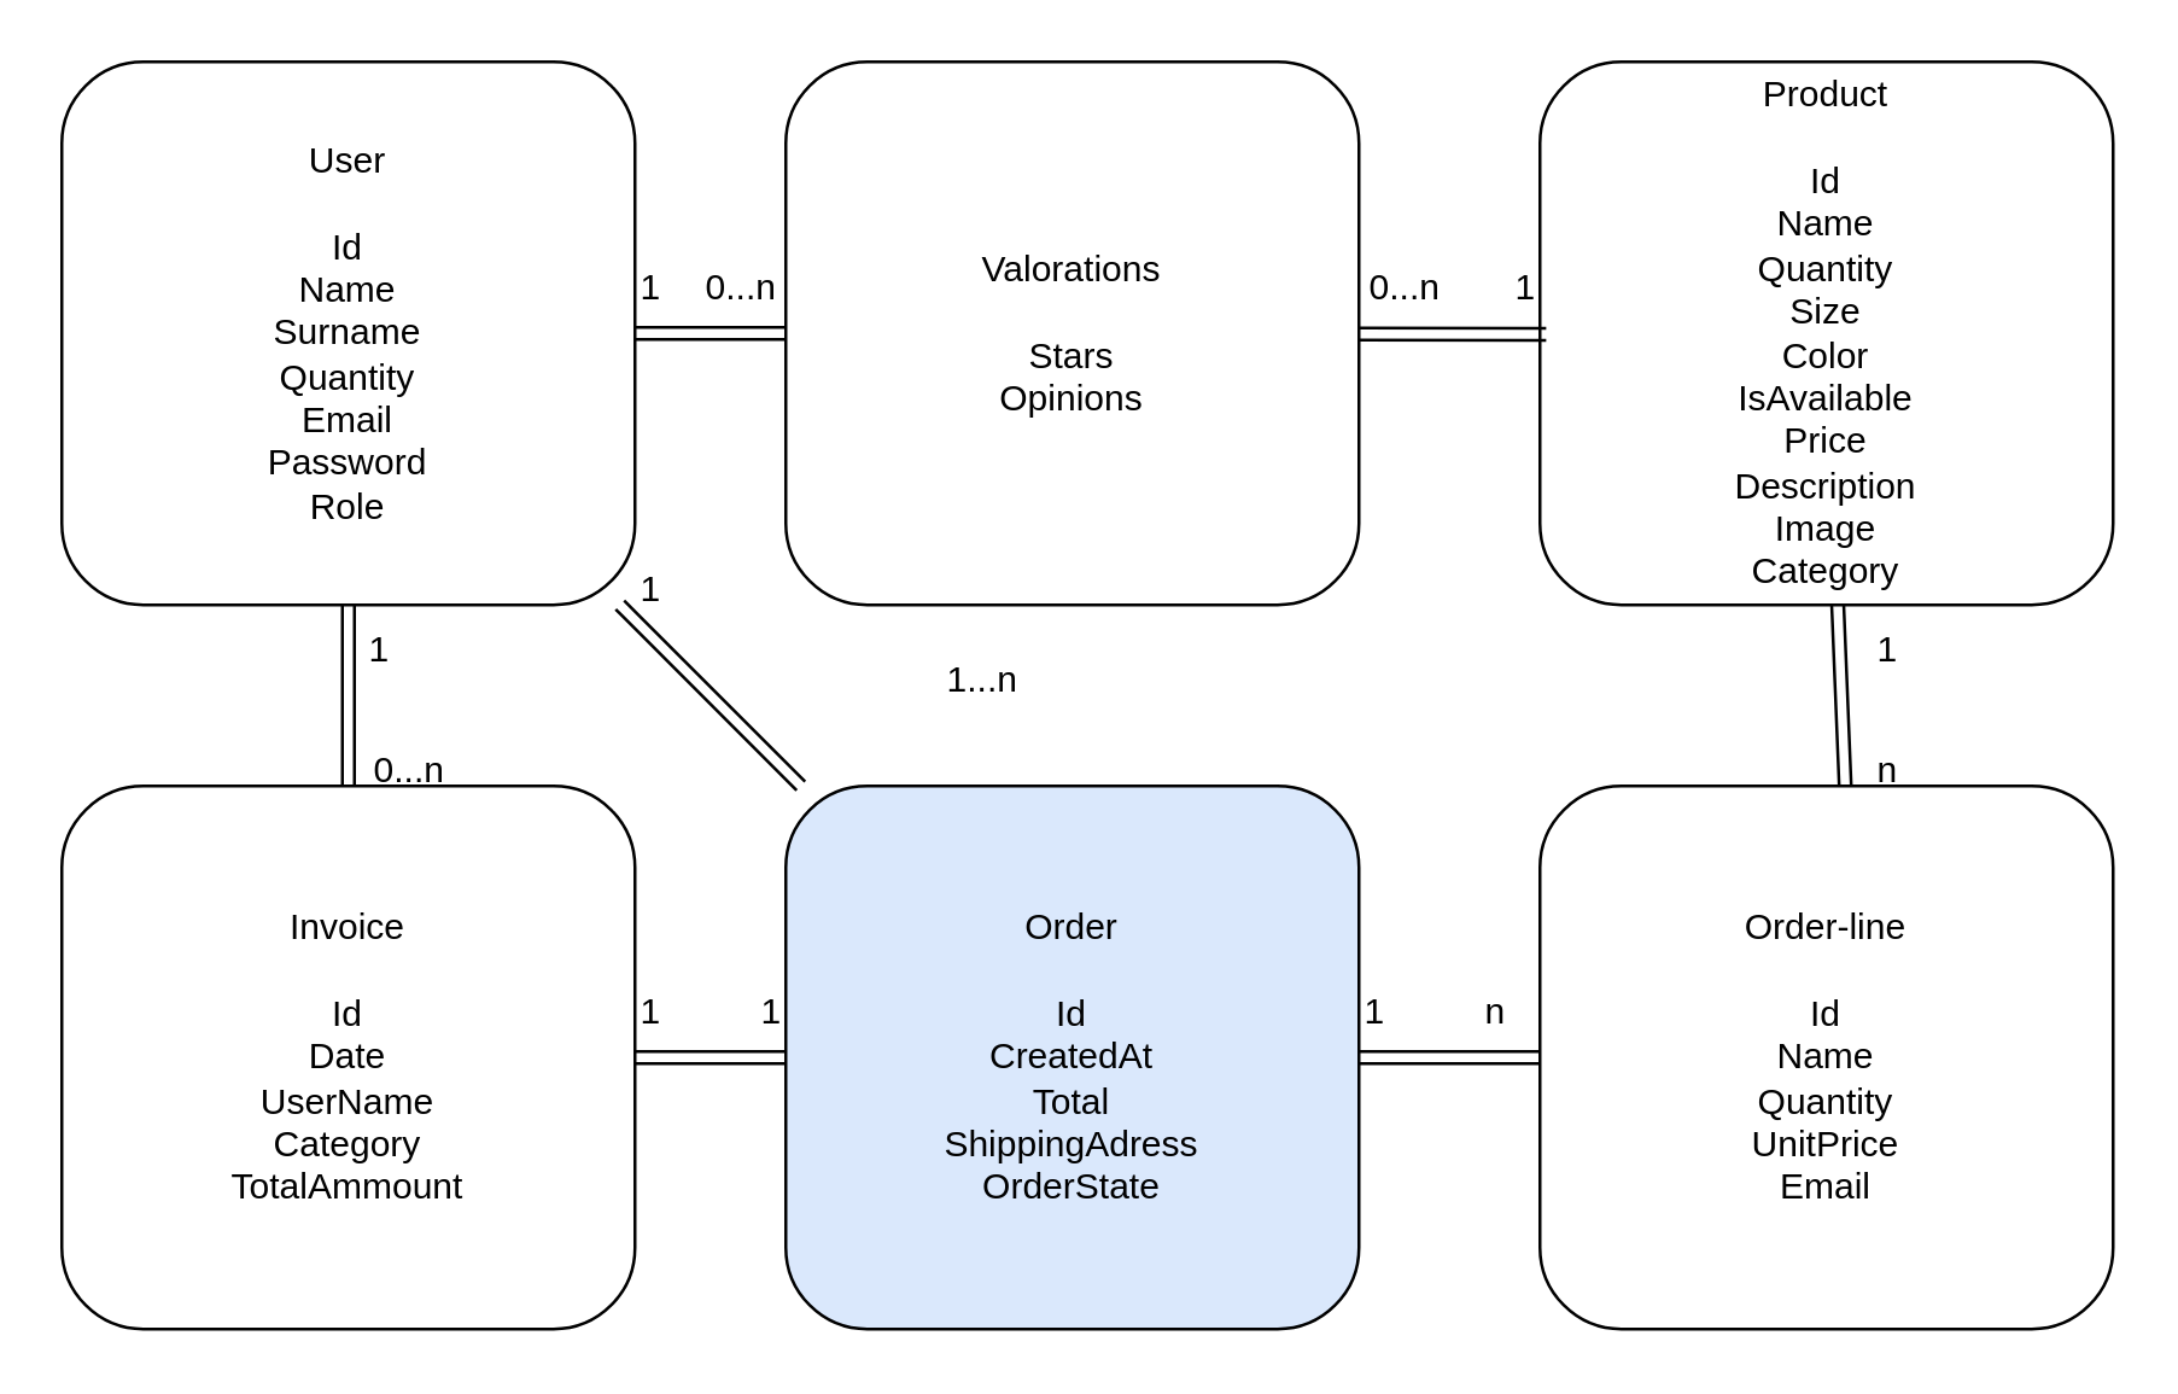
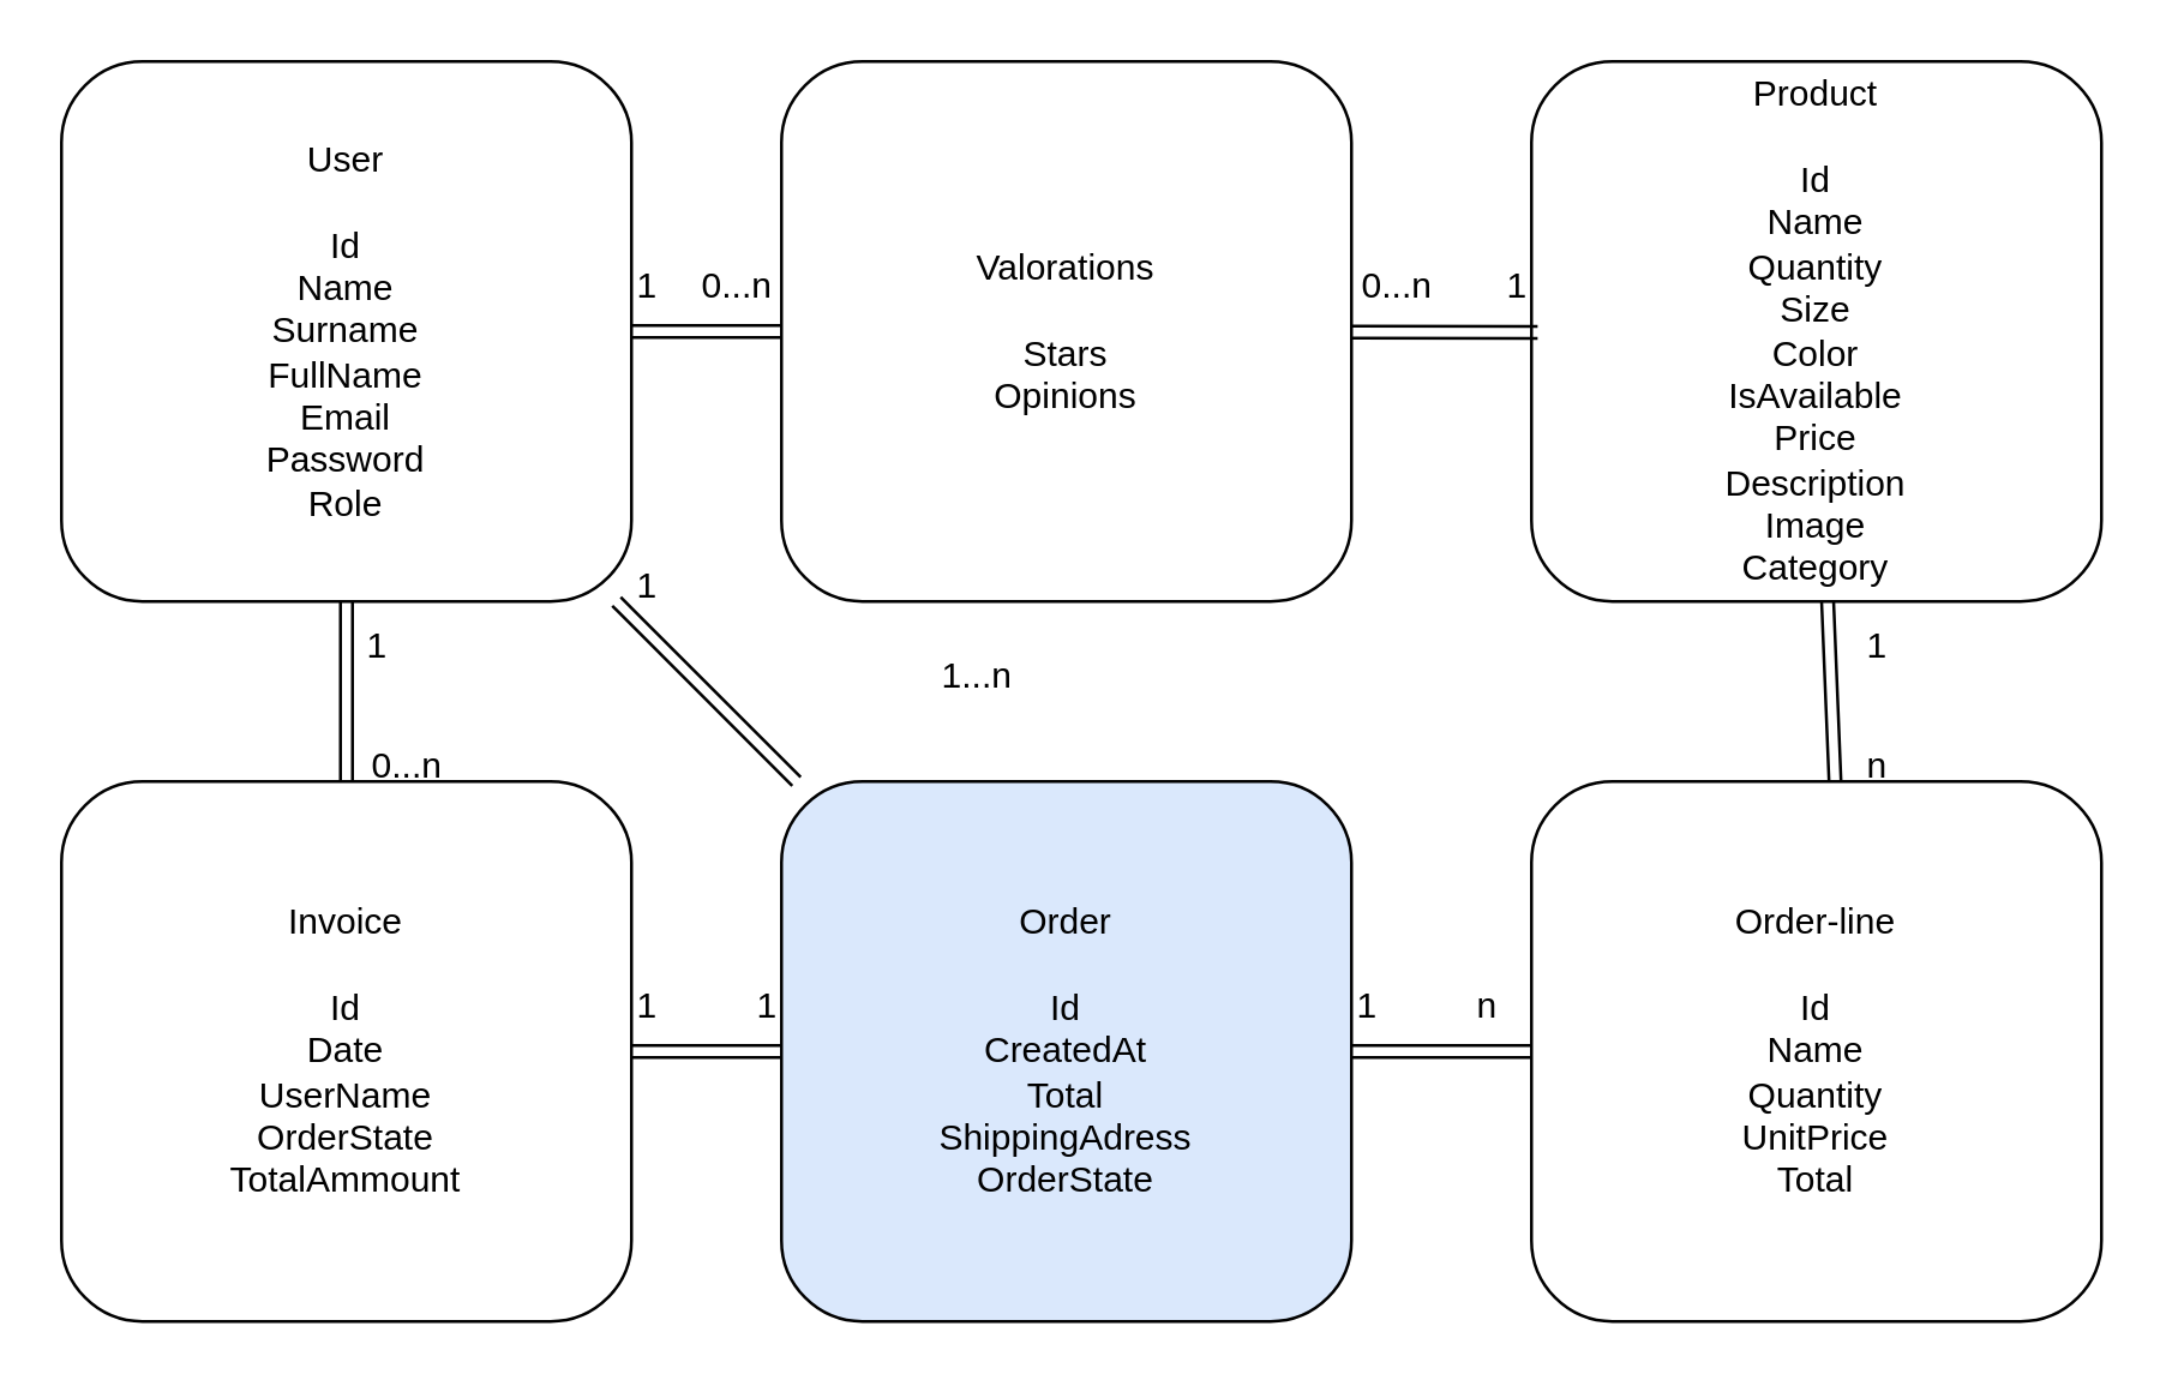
- <mxCell id="9" value="User&lt;br&gt;&lt;br&gt;Id&lt;br&gt;Name&lt;br&gt;Surname&lt;br&gt;Quantity&lt;br&gt;Email&lt;br&gt;Password&lt;br&gt;Role&lt;br&gt;" style="rounded=1;whiteSpace=wrap;html=1;" vertex="1" parent="1"><mxGeometry x="20" y="20" width="190" height="180" as="geometry" /></mxCell>
+ <mxCell id="9" value="User&lt;br&gt;&lt;br&gt;Id&lt;br&gt;Name&lt;br&gt;Surname&lt;br&gt;FullName&lt;br&gt;Email&lt;br&gt;Password&lt;br&gt;Role&lt;br&gt;" style="rounded=1;whiteSpace=wrap;html=1;" vertex="1" parent="1"><mxGeometry x="20" y="20" width="190" height="180" as="geometry" /></mxCell>
- <mxCell id="14" value="Invoice&lt;br&gt;&lt;br&gt;Id&lt;br&gt;Date&lt;br&gt;UserName&lt;br&gt;Category&lt;br&gt;TotalAmmount" style="rounded=1;whiteSpace=wrap;html=1;" vertex="1" parent="1"><mxGeometry x="20" y="260" width="190" height="180" as="geometry" /></mxCell>
+ <mxCell id="14" value="Invoice&lt;br&gt;&lt;br&gt;Id&lt;br&gt;Date&lt;br&gt;UserName&lt;br&gt;OrderState&lt;br&gt;TotalAmmount" style="rounded=1;whiteSpace=wrap;html=1;" vertex="1" parent="1"><mxGeometry x="20" y="260" width="190" height="180" as="geometry" /></mxCell>
- <mxCell id="4" value="Order-line&lt;br&gt;&lt;br&gt;Id&lt;br&gt;Name&lt;br&gt;Quantity&lt;br&gt;UnitPrice&lt;br&gt;Email" style="rounded=1;whiteSpace=wrap;html=1;" vertex="1" parent="1"><mxGeometry x="510" y="260" width="190" height="180" as="geometry" /></mxCell>
+ <mxCell id="4" value="Order-line&lt;br&gt;&lt;br&gt;Id&lt;br&gt;Name&lt;br&gt;Quantity&lt;br&gt;UnitPrice&lt;br&gt;Total" style="rounded=1;whiteSpace=wrap;html=1;" vertex="1" parent="1"><mxGeometry x="510" y="260" width="190" height="180" as="geometry" /></mxCell>
